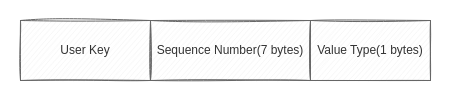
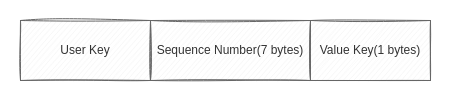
- <mxCell id="4" value="Value Type(1 bytes)" style="rounded=0;whiteSpace=wrap;html=1;fillColor=#f5f5f5;strokeColor=#666666;fontColor=#333333;sketch=1;" parent="1" vertex="1"><mxGeometry x="310" y="20" width="120" height="60" as="geometry" /></mxCell>
+ <mxCell id="4" value="Value Key(1 bytes)" style="rounded=0;whiteSpace=wrap;html=1;fillColor=#f5f5f5;strokeColor=#666666;fontColor=#333333;sketch=1;" parent="1" vertex="1"><mxGeometry x="310" y="20" width="120" height="60" as="geometry" /></mxCell>
